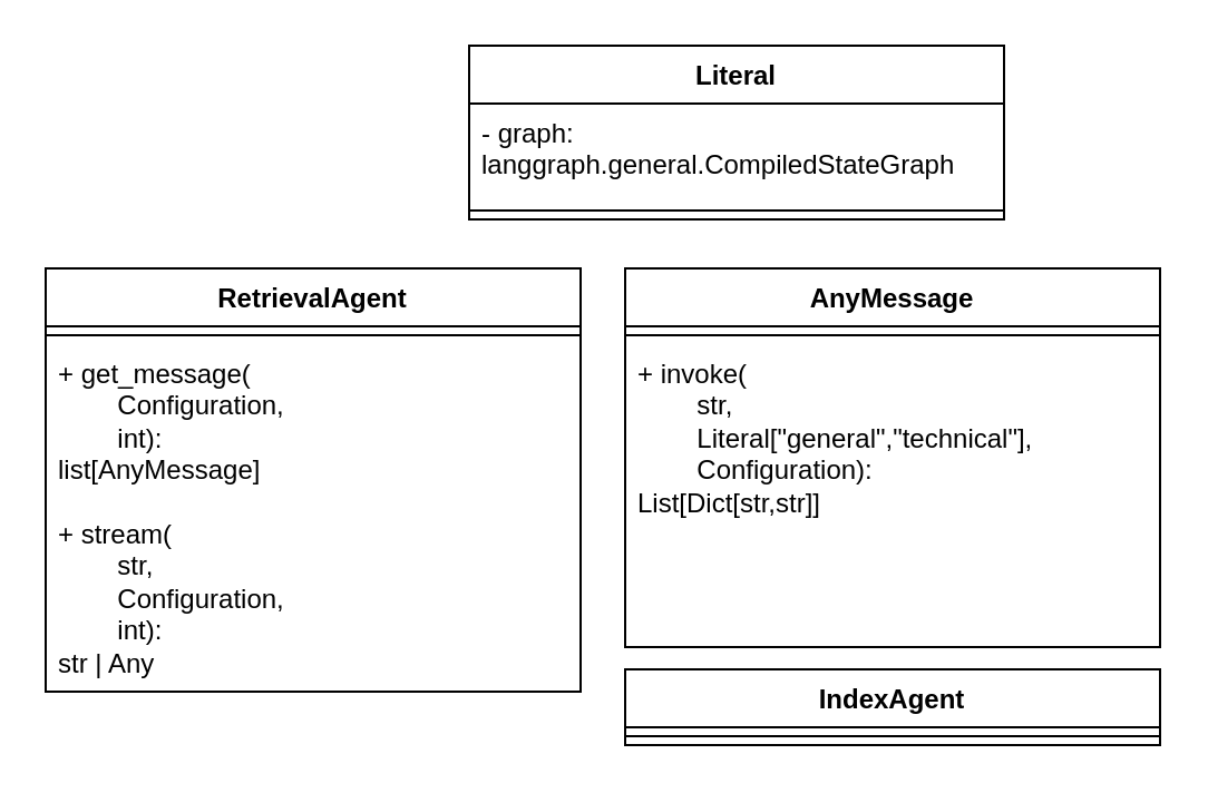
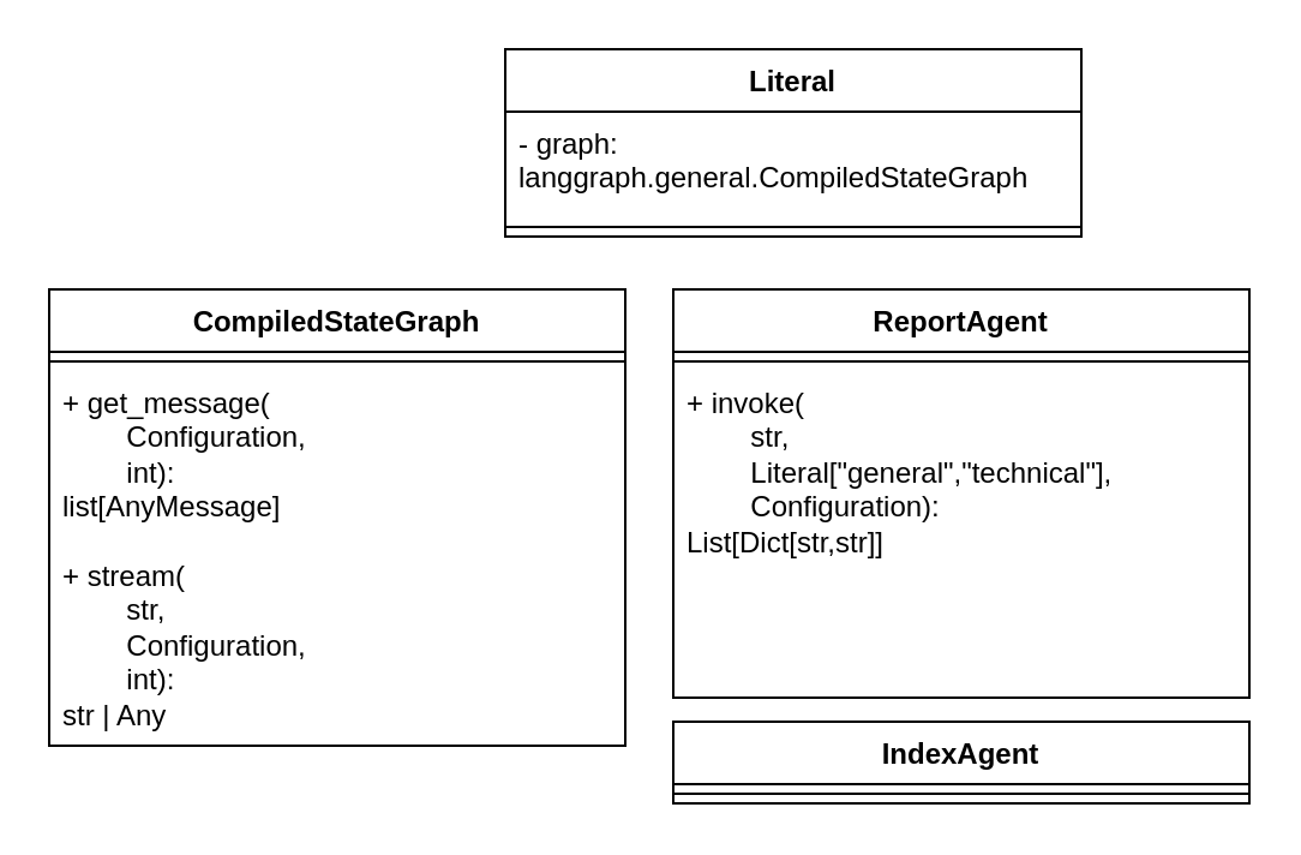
- <mxCell id="5" value="RetrievalAgent" style="swimlane;fontStyle=1;align=center;verticalAlign=top;childLayout=stackLayout;horizontal=1;startSize=26;horizontalStack=0;resizeParent=1;resizeParentMax=0;resizeLast=0;collapsible=1;marginBottom=0;whiteSpace=wrap;html=1;" vertex="1" parent="1"><mxGeometry x="20" y="120" width="240" height="190" as="geometry" /></mxCell>
+ <mxCell id="5" value="CompiledStateGraph" style="swimlane;fontStyle=1;align=center;verticalAlign=top;childLayout=stackLayout;horizontal=1;startSize=26;horizontalStack=0;resizeParent=1;resizeParentMax=0;resizeLast=0;collapsible=1;marginBottom=0;whiteSpace=wrap;html=1;" vertex="1" parent="1"><mxGeometry x="20" y="120" width="240" height="190" as="geometry" /></mxCell>
- <mxCell id="8" value="AnyMessage" style="swimlane;fontStyle=1;align=center;verticalAlign=top;childLayout=stackLayout;horizontal=1;startSize=26;horizontalStack=0;resizeParent=1;resizeParentMax=0;resizeLast=0;collapsible=1;marginBottom=0;whiteSpace=wrap;html=1;" vertex="1" parent="1"><mxGeometry x="280" y="120" width="240" height="170" as="geometry" /></mxCell>
+ <mxCell id="8" value="ReportAgent" style="swimlane;fontStyle=1;align=center;verticalAlign=top;childLayout=stackLayout;horizontal=1;startSize=26;horizontalStack=0;resizeParent=1;resizeParentMax=0;resizeLast=0;collapsible=1;marginBottom=0;whiteSpace=wrap;html=1;" vertex="1" parent="1"><mxGeometry x="280" y="120" width="240" height="170" as="geometry" /></mxCell>
